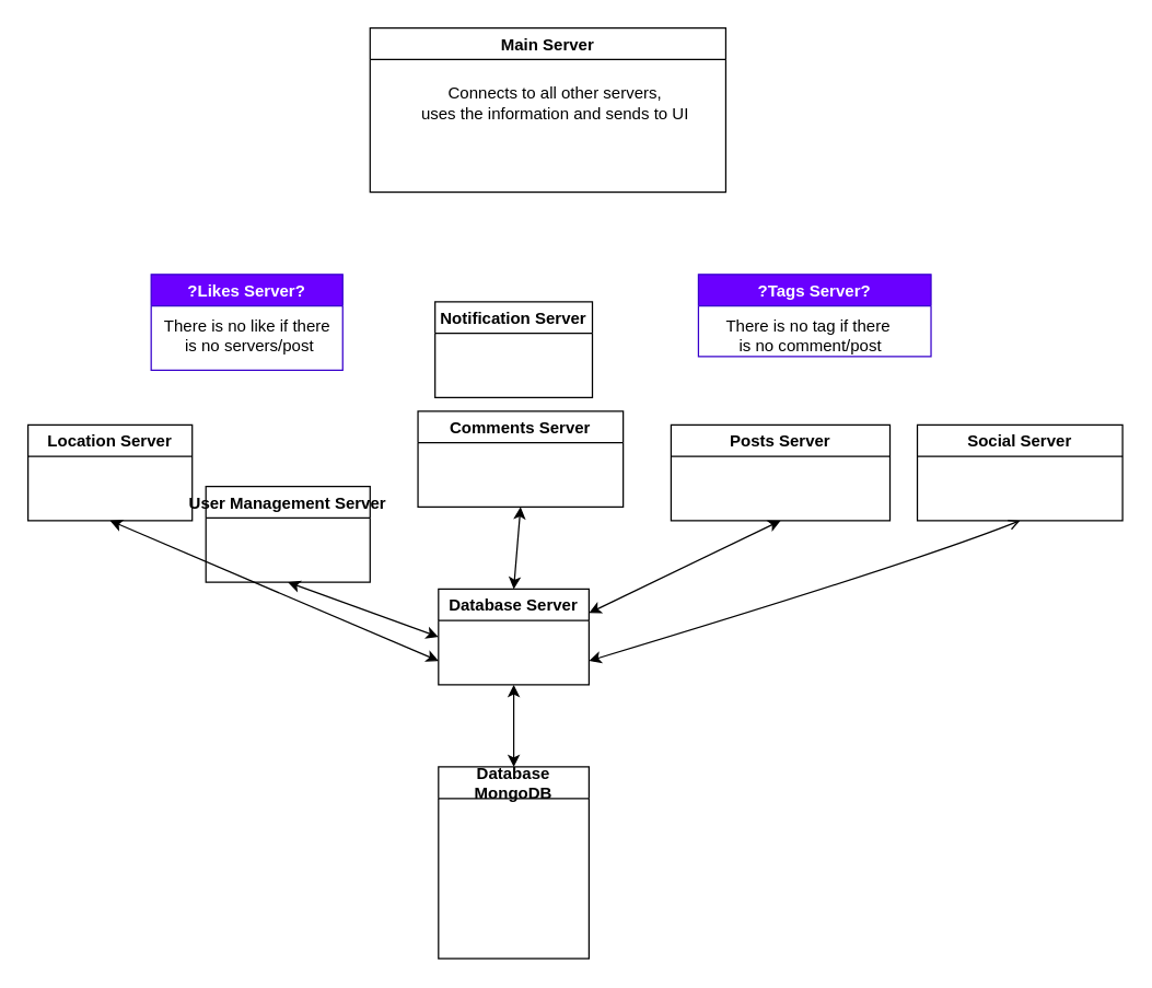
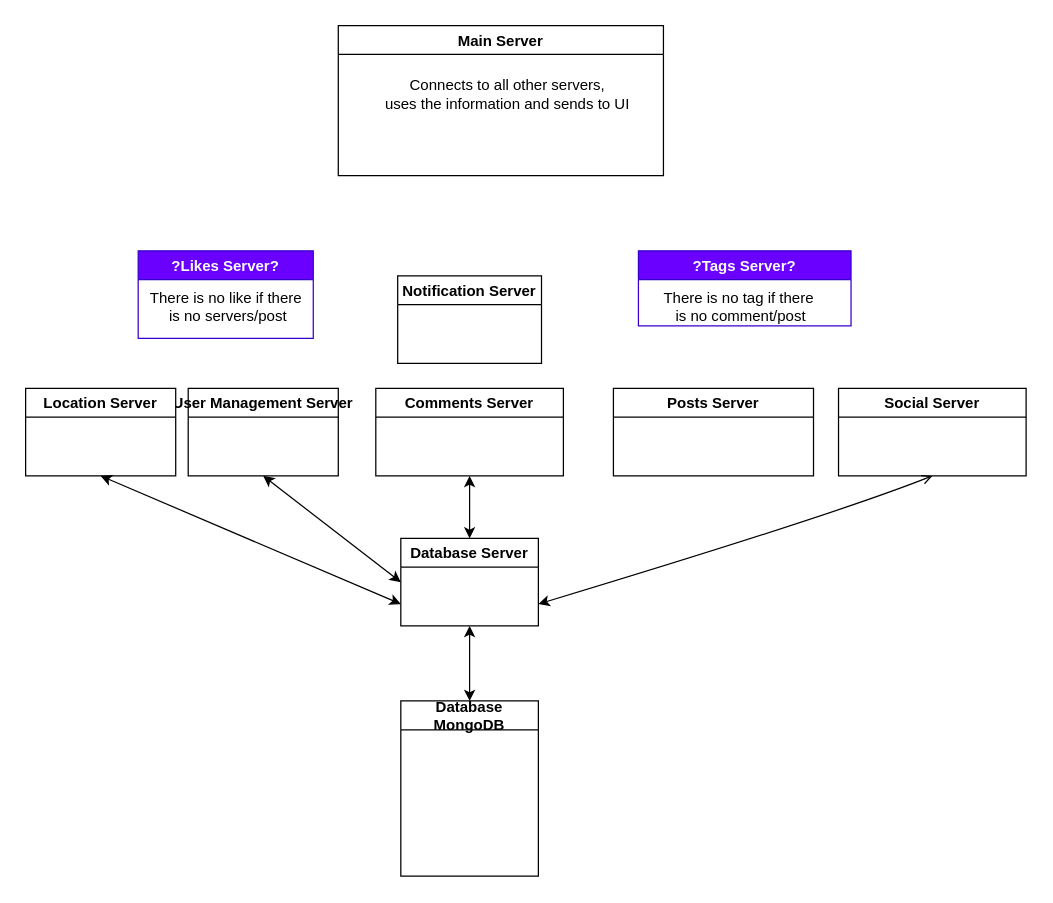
- <mxCell id="10" value="Comments Server" style="swimlane;" vertex="1" parent="1"><mxGeometry x="305" y="300" width="150" height="70" as="geometry" /></mxCell>
+ <mxCell id="10" value="Comments Server" style="swimlane;" vertex="1" parent="1"><mxGeometry x="300" y="310" width="150" height="70" as="geometry" /></mxCell>
- <mxCell id="6" value="User Management Server" style="swimlane;" vertex="1" parent="1"><mxGeometry x="150" y="355" width="120" height="70" as="geometry" /></mxCell>
+ <mxCell id="6" value="User Management Server" style="swimlane;" vertex="1" parent="1"><mxGeometry x="150" y="310" width="120" height="70" as="geometry" /></mxCell>
- <mxCell id="15" value="" style="endArrow=classic;startArrow=classic;html=1;entryX=0.5;entryY=1;entryDx=0;entryDy=0;exitX=1;exitY=0.25;exitDx=0;exitDy=0;" edge="1" parent="1" source="7" target="8"><mxGeometry width="50" height="50" relative="1" as="geometry"><mxPoint x="470" y="400" as="sourcePoint" /><mxPoint x="520" y="350" as="targetPoint" /><Array as="points" /></mxGeometry></mxCell>
